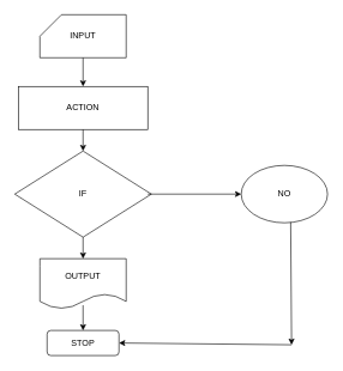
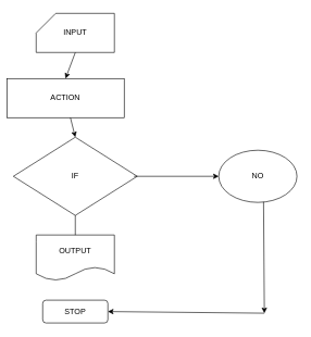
- <mxCell id="3" value="ACTION" style="rounded=0;whiteSpace=wrap;html=1;" parent="1" vertex="1"><mxGeometry x="25" y="120" width="180" height="60" as="geometry" /></mxCell>
+ <mxCell id="3" value="ACTION" style="rounded=0;whiteSpace=wrap;html=1;" parent="1" vertex="1"><mxGeometry x="10" y="120" width="180" height="60" as="geometry" /></mxCell>
- <mxCell id="10" value="" style="endArrow=classic;html=1;rounded=0;entryX=0.5;entryY=0;entryDx=0;entryDy=0;exitX=0.5;exitY=1;exitDx=0;exitDy=0;" parent="1" source="8" target="4" edge="1"><mxGeometry width="50" height="50" relative="1" as="geometry"><mxPoint x="-25" y="380" as="sourcePoint" /><mxPoint x="25" y="330" as="targetPoint" /></mxGeometry></mxCell>
+ <mxCell id="10" value="" style="endArrow=none;html=1;rounded=0;entryX=0.5;entryY=0;entryDx=0;entryDy=0;exitX=0.5;exitY=1;exitDx=0;exitDy=0;" parent="1" source="8" target="4" edge="1"><mxGeometry width="50" height="50" relative="1" as="geometry"><mxPoint x="-25" y="380" as="sourcePoint" /><mxPoint x="25" y="330" as="targetPoint" /></mxGeometry></mxCell>
- <mxCell id="7" value="" style="endArrow=classic;html=1;rounded=0;entryX=0.5;entryY=0;entryDx=0;entryDy=0;exitX=0.5;exitY=0.927;exitDx=0;exitDy=0;exitPerimeter=0;" parent="1" source="4" target="5" edge="1"><mxGeometry width="50" height="50" relative="1" as="geometry"><mxPoint x="-115" y="420" as="sourcePoint" /><mxPoint x="-65" y="370" as="targetPoint" /></mxGeometry></mxCell>
